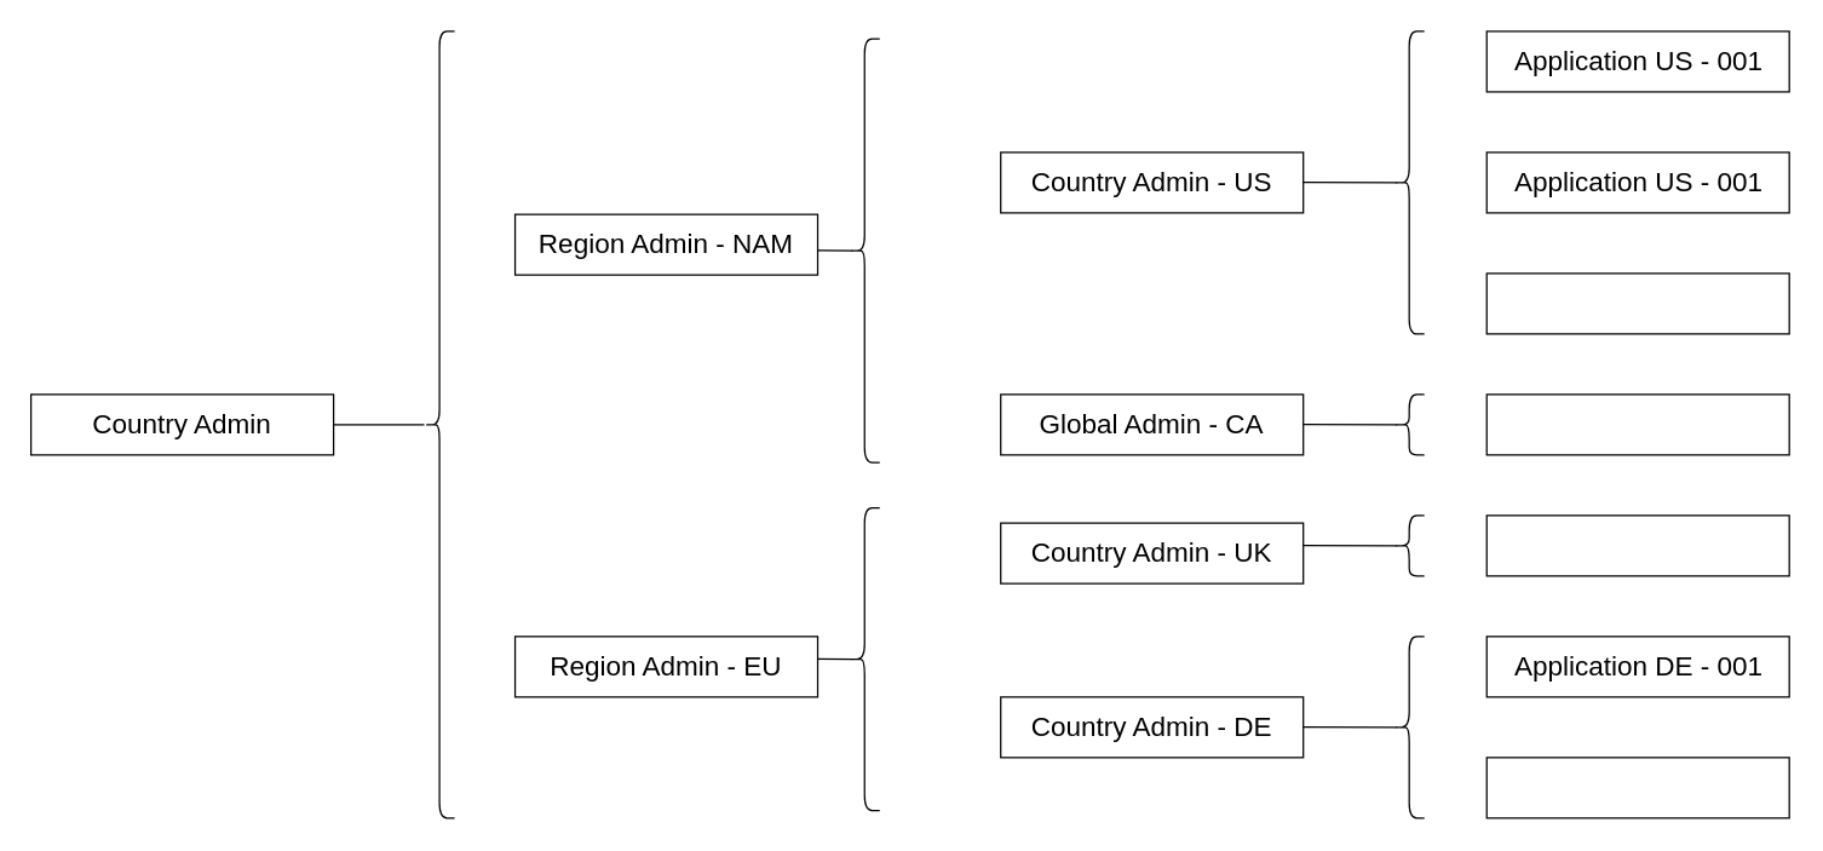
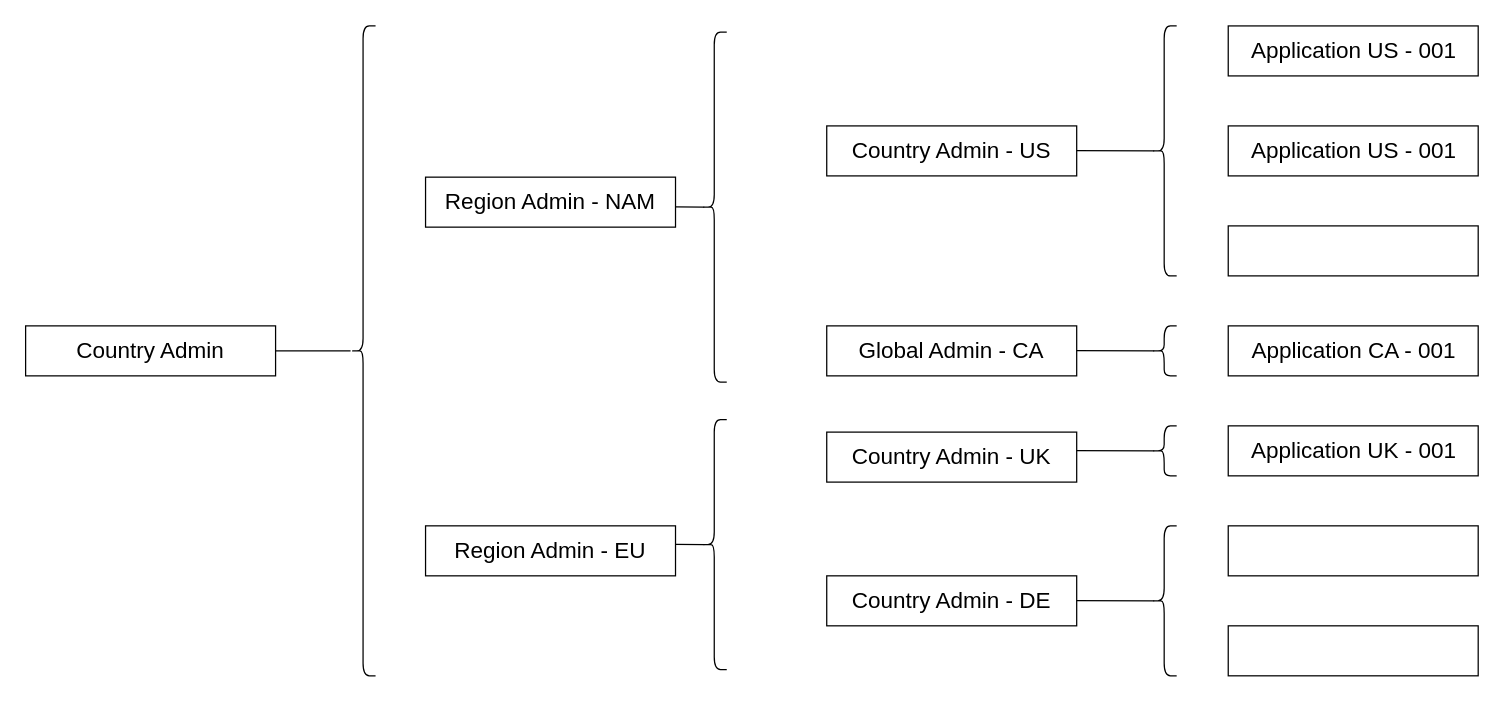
+ <mxCell id="10" value="&lt;font style=&quot;font-size: 18px;&quot;&gt;&lt;span style=&quot;background-color: transparent; color: light-dark(rgb(0, 0, 0), rgb(255, 255, 255));&quot;&gt;Application CA - 001&lt;/span&gt;&lt;/font&gt;" style="text;html=1;align=center;verticalAlign=middle;whiteSpace=wrap;rounded=0;" vertex="1" parent="1"><mxGeometry x="993.5" y="265" width="177.5" height="30" as="geometry" /></mxCell>
+ <mxCell id="12" value="&lt;font style=&quot;font-size: 18px;&quot;&gt;&lt;span style=&quot;background-color: transparent; color: light-dark(rgb(0, 0, 0), rgb(255, 255, 255));&quot;&gt;Application UK - 001&lt;/span&gt;&lt;/font&gt;" style="text;html=1;align=center;verticalAlign=middle;whiteSpace=wrap;rounded=0;" vertex="1" parent="1"><mxGeometry x="993.5" y="345" width="177.5" height="30" as="geometry" /></mxCell>
- <mxCell id="14" value="&lt;font style=&quot;font-size: 18px;&quot;&gt;&lt;span style=&quot;background-color: transparent; color: light-dark(rgb(0, 0, 0), rgb(255, 255, 255));&quot;&gt;Application DE - 001&lt;/span&gt;&lt;/font&gt;" style="text;html=1;align=center;verticalAlign=middle;whiteSpace=wrap;rounded=0;" vertex="1" parent="1"><mxGeometry x="993.5" y="425" width="177.5" height="30" as="geometry" /></mxCell>
